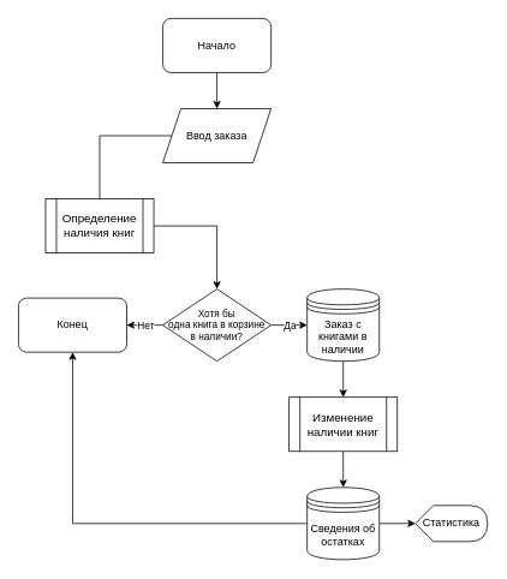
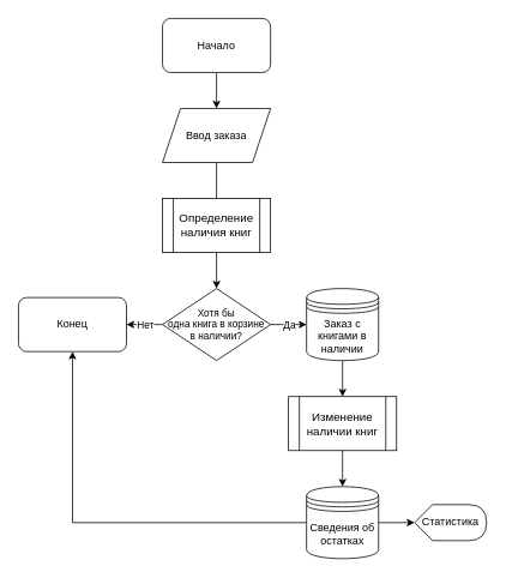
- <mxCell id="7" value="&lt;span style=&quot;color: rgb(0, 0, 0); font-family: Helvetica; font-size: 13px; font-style: normal; font-variant-ligatures: normal; font-variant-caps: normal; font-weight: 400; letter-spacing: normal; orphans: 2; text-align: center; text-indent: 0px; text-transform: none; widows: 2; word-spacing: 0px; -webkit-text-stroke-width: 0px; background-color: rgb(255, 255, 255); text-decoration-thickness: initial; text-decoration-style: initial; text-decoration-color: initial; float: none; display: inline !important;&quot;&gt;Определение наличия книг&lt;/span&gt;" style="shape=process;whiteSpace=wrap;html=1;backgroundOutline=1;fontSize=13;" vertex="1" parent="1"><mxGeometry x="50" y="220" width="120" height="60" as="geometry" /></mxCell>
+ <mxCell id="7" value="&lt;span style=&quot;color: rgb(0, 0, 0); font-family: Helvetica; font-size: 13px; font-style: normal; font-variant-ligatures: normal; font-variant-caps: normal; font-weight: 400; letter-spacing: normal; orphans: 2; text-align: center; text-indent: 0px; text-transform: none; widows: 2; word-spacing: 0px; -webkit-text-stroke-width: 0px; background-color: rgb(255, 255, 255); text-decoration-thickness: initial; text-decoration-style: initial; text-decoration-color: initial; float: none; display: inline !important;&quot;&gt;Определение наличия книг&lt;/span&gt;" style="shape=process;whiteSpace=wrap;html=1;backgroundOutline=1;fontSize=13;" vertex="1" parent="1"><mxGeometry x="180" y="220" width="120" height="60" as="geometry" /></mxCell>
